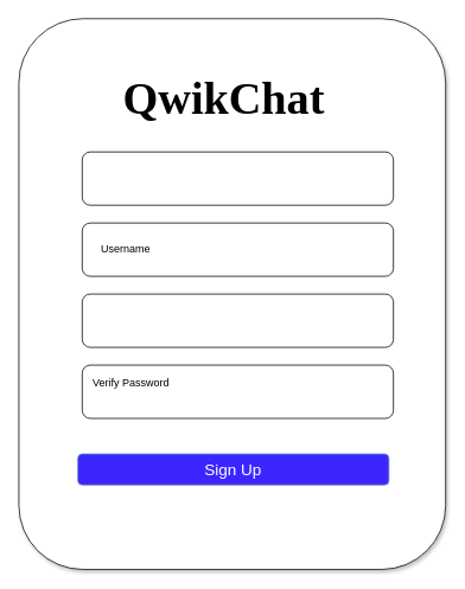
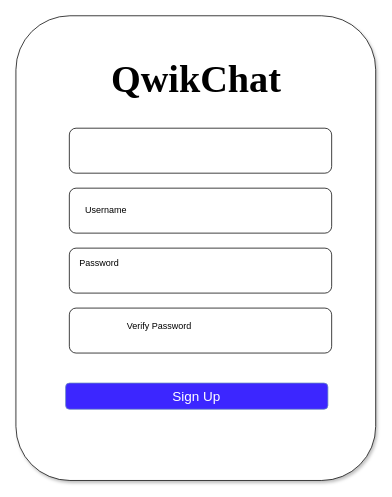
- <mxCell id="4" value="QwikChat" style="text;html=1;strokeColor=none;fillColor=none;align=center;verticalAlign=middle;whiteSpace=wrap;rounded=0;fontSize=51;fontFamily=Gugi;fontColor=default;fontStyle=1;fontSource=https%3A%2F%2Ffonts.googleapis.com%2Fcss%3Ffamily%3DGugi;" vertex="1" parent="1"><mxGeometry x="146.37" y="65" width="211.25" height="90" as="geometry" /></mxCell>
+ <mxCell id="4" value="QwikChat" style="text;html=1;strokeColor=none;fillColor=none;align=center;verticalAlign=middle;whiteSpace=wrap;rounded=0;fontSize=51;fontFamily=Gugi;fontColor=default;fontStyle=1;fontSource=https%3A%2F%2Ffonts.googleapis.com%2Fcss%3Ffamily%3DGugi;" vertex="1" parent="1"><mxGeometry x="156.37" y="60" width="211.25" height="90" as="geometry" /></mxCell>
+ <mxCell id="10" value="Password" style="text;html=1;strokeColor=none;fillColor=none;align=center;verticalAlign=middle;whiteSpace=wrap;rounded=0;" vertex="1" parent="8"><mxGeometry width="80" height="40" as="geometry" /></mxCell>
- <mxCell id="15" value="Verify Password" style="text;html=1;strokeColor=none;fillColor=none;align=center;verticalAlign=middle;whiteSpace=wrap;rounded=0;" vertex="1" parent="13"><mxGeometry width="110" height="40" as="geometry" /></mxCell>
+ <mxCell id="15" value="Verify Password" style="text;html=1;strokeColor=none;fillColor=none;align=center;verticalAlign=middle;whiteSpace=wrap;rounded=0;" vertex="1" parent="13"><mxGeometry x="65" y="5" width="110" height="40" as="geometry" /></mxCell>
